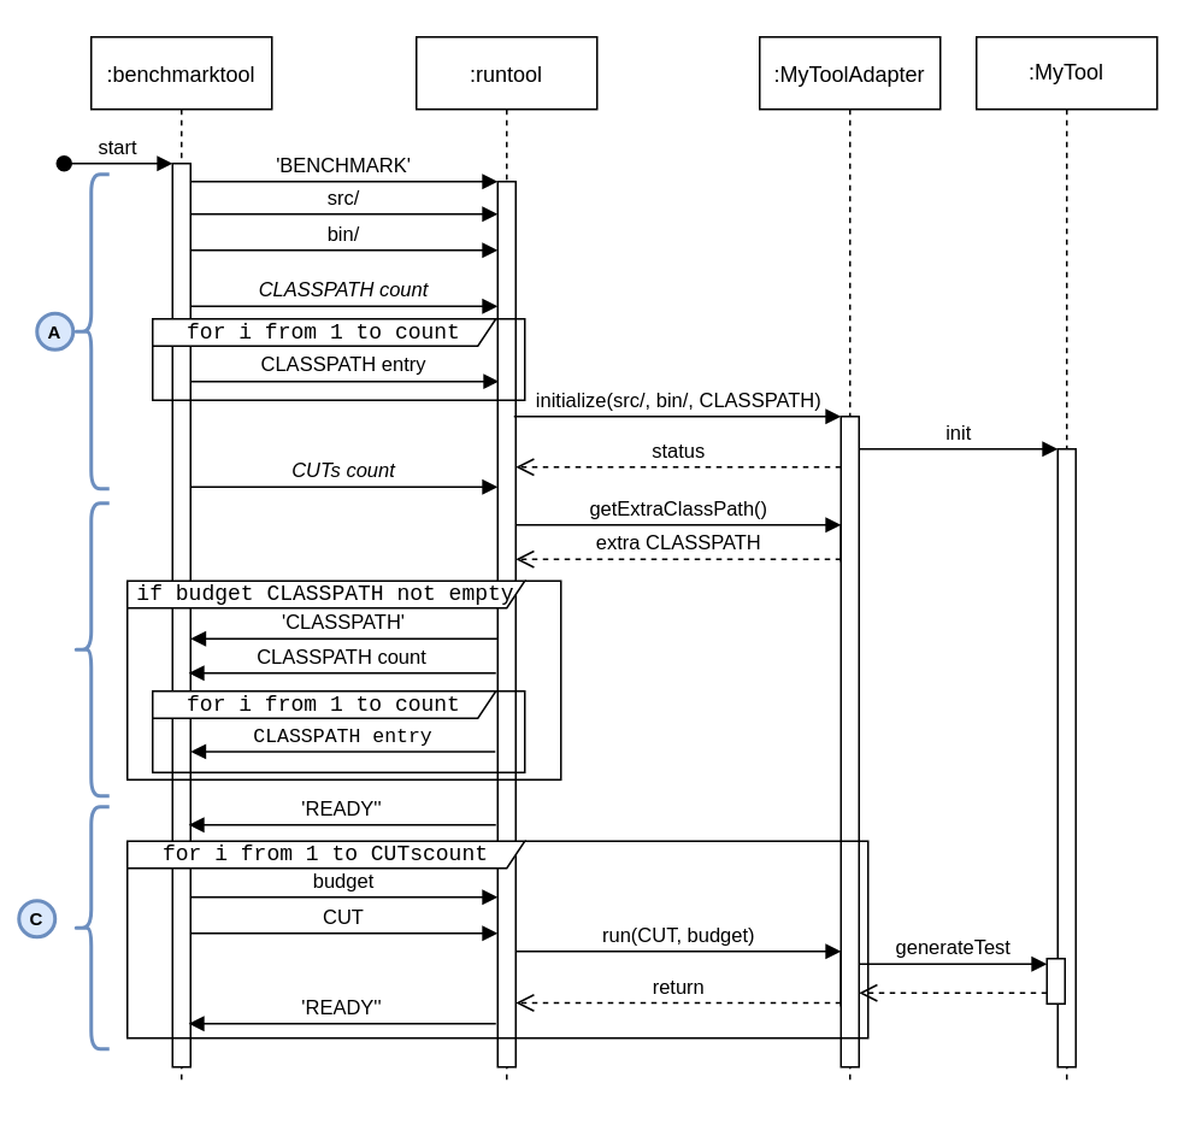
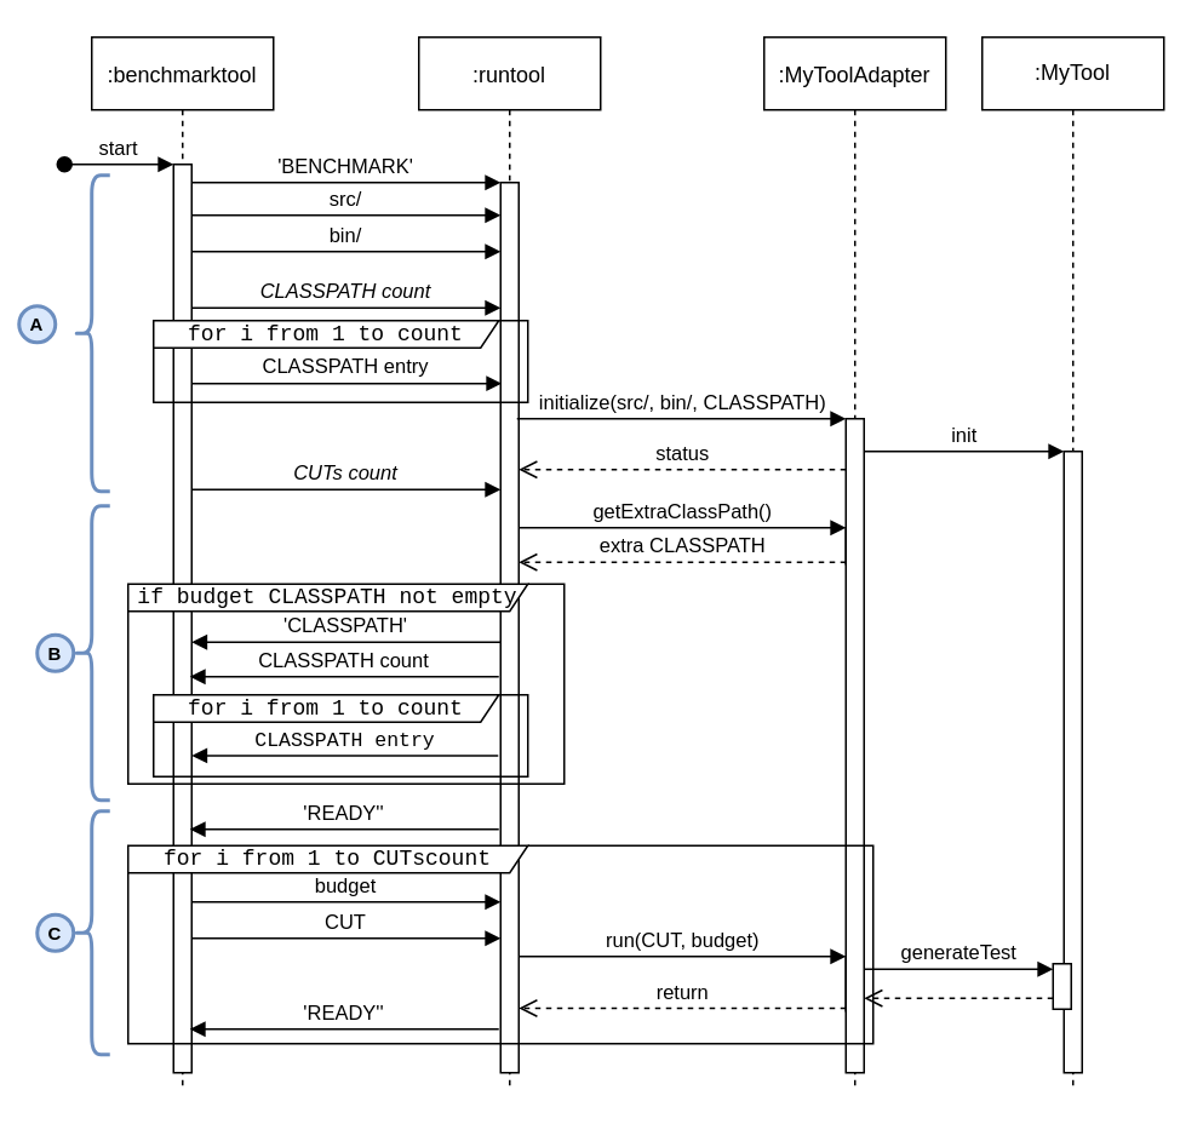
- <mxCell id="33" value="&lt;span style=&quot;font-size: 10px&quot;&gt;A&lt;/span&gt;" style="ellipse;whiteSpace=wrap;html=1;aspect=fixed;strokeWidth=2;fillColor=#dae8fc;fontFamily=Helvetica;strokeColor=#6c8ebf;fontSize=10;fontStyle=1;spacing=0;" parent="1" vertex="1"><mxGeometry x="20" y="173" width="20" height="20" as="geometry" /></mxCell>
+ <mxCell id="33" value="&lt;span style=&quot;font-size: 10px&quot;&gt;A&lt;/span&gt;" style="ellipse;whiteSpace=wrap;html=1;aspect=fixed;strokeWidth=2;fillColor=#dae8fc;fontFamily=Helvetica;strokeColor=#6c8ebf;fontSize=10;fontStyle=1;spacing=0;" parent="1" vertex="1"><mxGeometry x="10" y="168" width="20" height="20" as="geometry" /></mxCell>
+ <mxCell id="34" value="&lt;span style=&quot;font-size: 10px&quot;&gt;B&lt;/span&gt;" style="ellipse;whiteSpace=wrap;html=1;aspect=fixed;strokeWidth=2;fillColor=#dae8fc;fontFamily=Helvetica;strokeColor=#6c8ebf;fontSize=10;fontStyle=1;spacing=0;" parent="1" vertex="1"><mxGeometry x="20" y="349" width="20" height="20" as="geometry" /></mxCell>
- <mxCell id="35" value="&lt;span style=&quot;font-size: 10px&quot;&gt;C&lt;/span&gt;" style="ellipse;whiteSpace=wrap;html=1;aspect=fixed;strokeWidth=2;fillColor=#dae8fc;fontFamily=Helvetica;strokeColor=#6c8ebf;fontSize=10;fontStyle=1;spacing=0;" parent="1" vertex="1"><mxGeometry x="10" y="498" width="20" height="20" as="geometry" /></mxCell>
+ <mxCell id="35" value="&lt;span style=&quot;font-size: 10px&quot;&gt;C&lt;/span&gt;" style="ellipse;whiteSpace=wrap;html=1;aspect=fixed;strokeWidth=2;fillColor=#dae8fc;fontFamily=Helvetica;strokeColor=#6c8ebf;fontSize=10;fontStyle=1;spacing=0;" parent="1" vertex="1"><mxGeometry x="20" y="503" width="20" height="20" as="geometry" /></mxCell>
